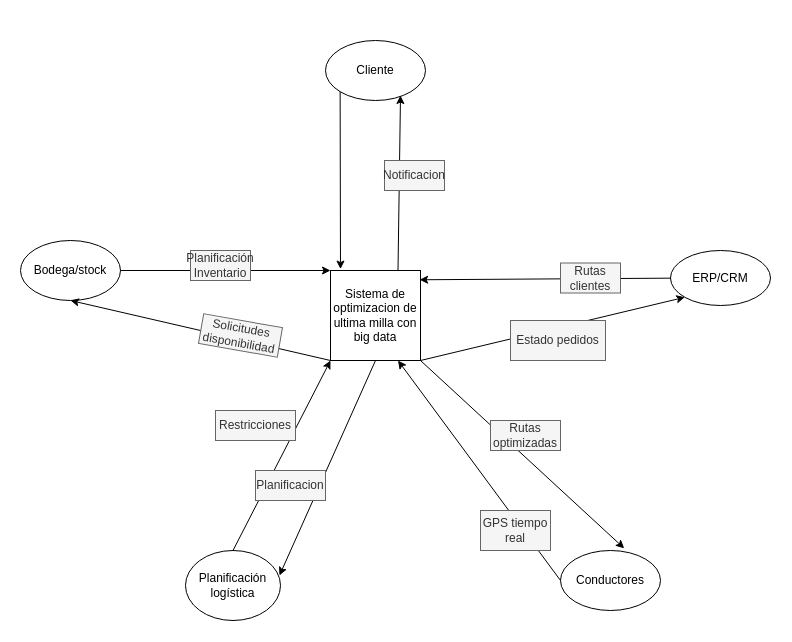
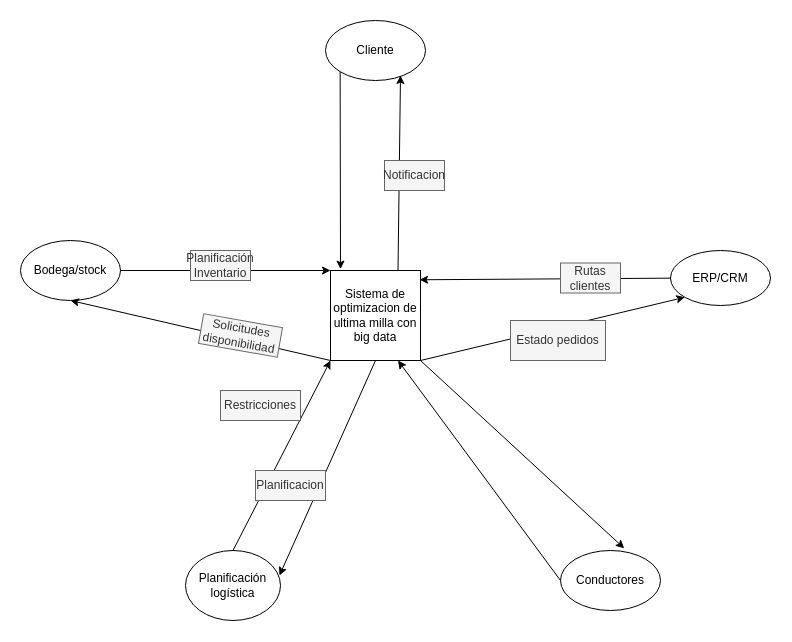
- <mxCell id="3" value="Cliente" style="ellipse;whiteSpace=wrap;html=1;" vertex="1" parent="1"><mxGeometry x="325" y="40" width="100" height="60" as="geometry" /></mxCell>
+ <mxCell id="3" value="Cliente" style="ellipse;whiteSpace=wrap;html=1;" vertex="1" parent="1"><mxGeometry x="325" y="20" width="100" height="60" as="geometry" /></mxCell>
- <mxCell id="17" value="Restricciones" style="text;html=1;align=center;verticalAlign=middle;whiteSpace=wrap;rounded=0;fillColor=#f5f5f5;fontColor=#333333;strokeColor=#666666;" vertex="1" parent="1"><mxGeometry x="215" y="410" width="80" height="30" as="geometry" /></mxCell>
+ <mxCell id="17" value="Restricciones" style="text;html=1;align=center;verticalAlign=middle;whiteSpace=wrap;rounded=0;fillColor=#f5f5f5;fontColor=#333333;strokeColor=#666666;" vertex="1" parent="1"><mxGeometry x="220" y="390" width="80" height="30" as="geometry" /></mxCell>
- <mxCell id="22" value="Rutas optimizadas" style="text;html=1;align=center;verticalAlign=middle;whiteSpace=wrap;rounded=0;fillColor=#f5f5f5;fontColor=#333333;strokeColor=#666666;" vertex="1" parent="1"><mxGeometry x="490" y="420" width="70" height="30" as="geometry" /></mxCell>
- <mxCell id="21" value="GPS tiempo real" style="text;html=1;align=center;verticalAlign=middle;whiteSpace=wrap;rounded=0;fillColor=#f5f5f5;fontColor=#333333;strokeColor=#666666;" vertex="1" parent="1"><mxGeometry x="480" y="510" width="70" height="40" as="geometry" /></mxCell>
